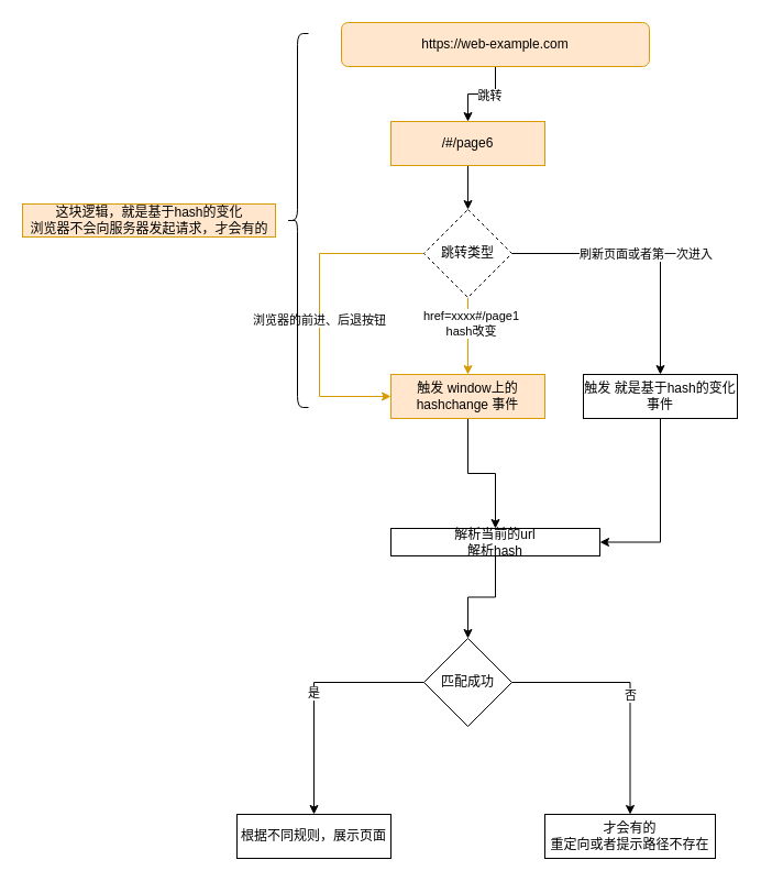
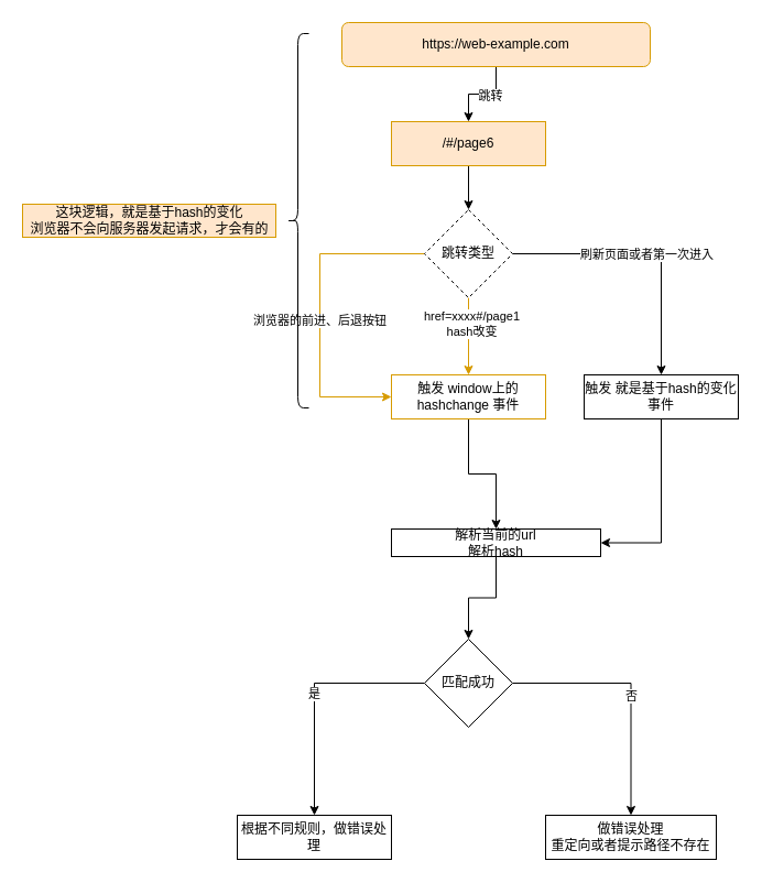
- <mxCell id="15" value="触发 window上的hashchange 事件" style="rounded=0;whiteSpace=wrap;html=1;strokeColor=#d79b00;fillColor=#ffe6cc;fontColor=default;" vertex="1" parent="1"><mxGeometry x="355" y="340" width="140" height="40" as="geometry" /></mxCell>
+ <mxCell id="15" value="触发 window上的hashchange 事件" style="rounded=0;whiteSpace=wrap;html=1;strokeColor=#d79b00;fillColor=#ffffff;fontColor=default;" vertex="1" parent="1"><mxGeometry x="355" y="340" width="140" height="40" as="geometry" /></mxCell>
- <mxCell id="24" value="根据不同规则，展示页面" style="rounded=0;whiteSpace=wrap;html=1;fontColor=default;strokeColor=default;fillColor=default;" vertex="1" parent="1"><mxGeometry x="215" y="740" width="140" height="40" as="geometry" /></mxCell>
+ <mxCell id="24" value="根据不同规则，做错误处理" style="rounded=0;whiteSpace=wrap;html=1;fontColor=default;strokeColor=default;fillColor=default;" vertex="1" parent="1"><mxGeometry x="215" y="740" width="140" height="40" as="geometry" /></mxCell>
- <mxCell id="25" value="才会有的&lt;br&gt;重定向或者提示路径不存在" style="rounded=0;whiteSpace=wrap;html=1;fontColor=default;strokeColor=default;fillColor=default;" vertex="1" parent="1"><mxGeometry x="495" y="740" width="155" height="40" as="geometry" /></mxCell>
+ <mxCell id="25" value="做错误处理&lt;br&gt;重定向或者提示路径不存在" style="rounded=0;whiteSpace=wrap;html=1;fontColor=default;strokeColor=default;fillColor=default;" vertex="1" parent="1"><mxGeometry x="495" y="740" width="155" height="40" as="geometry" /></mxCell>
